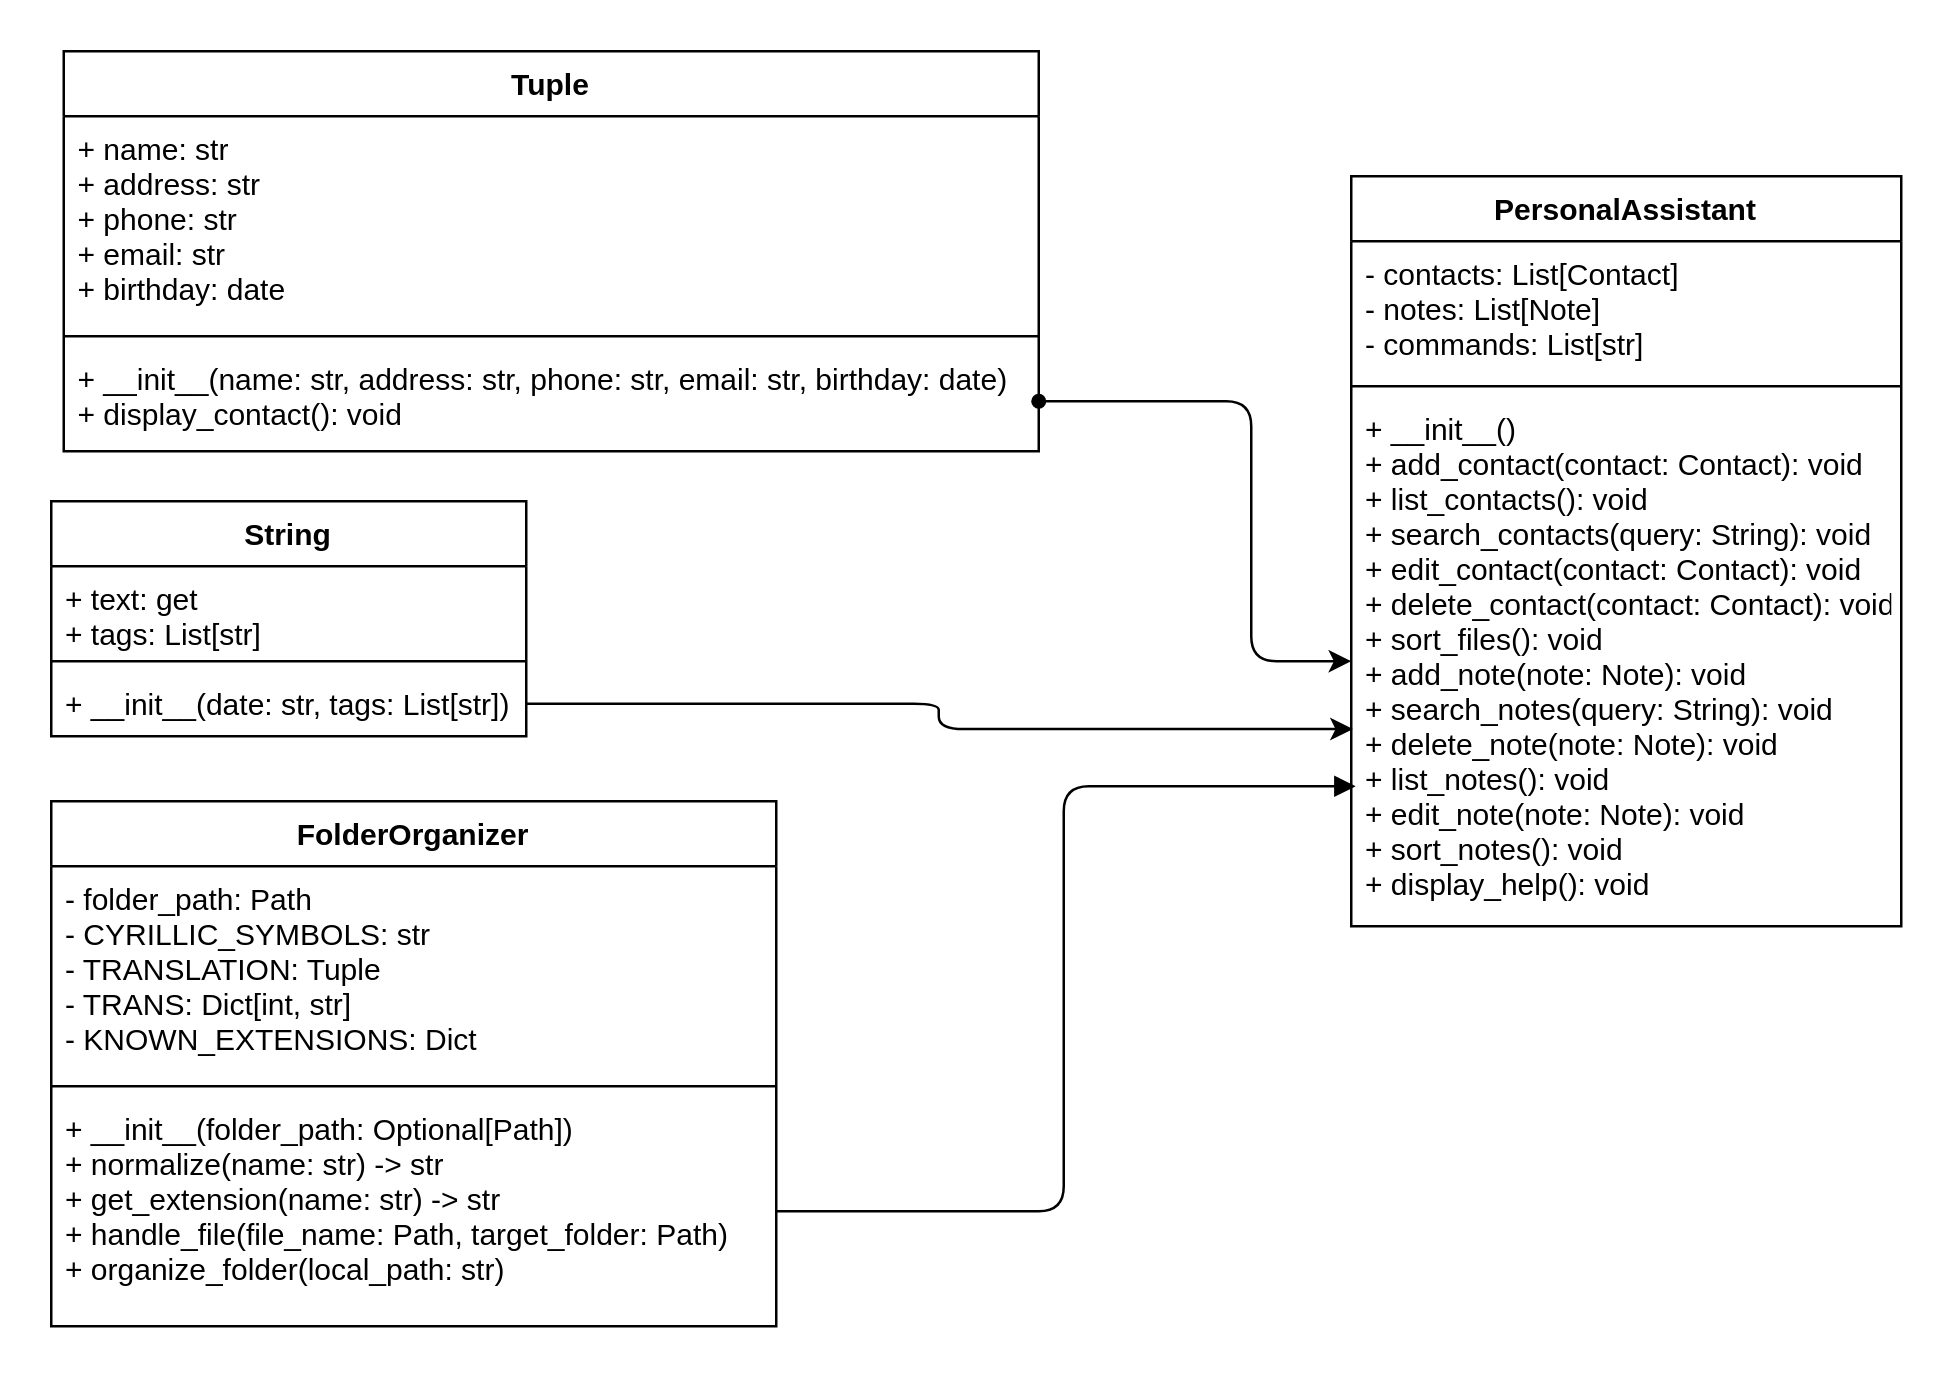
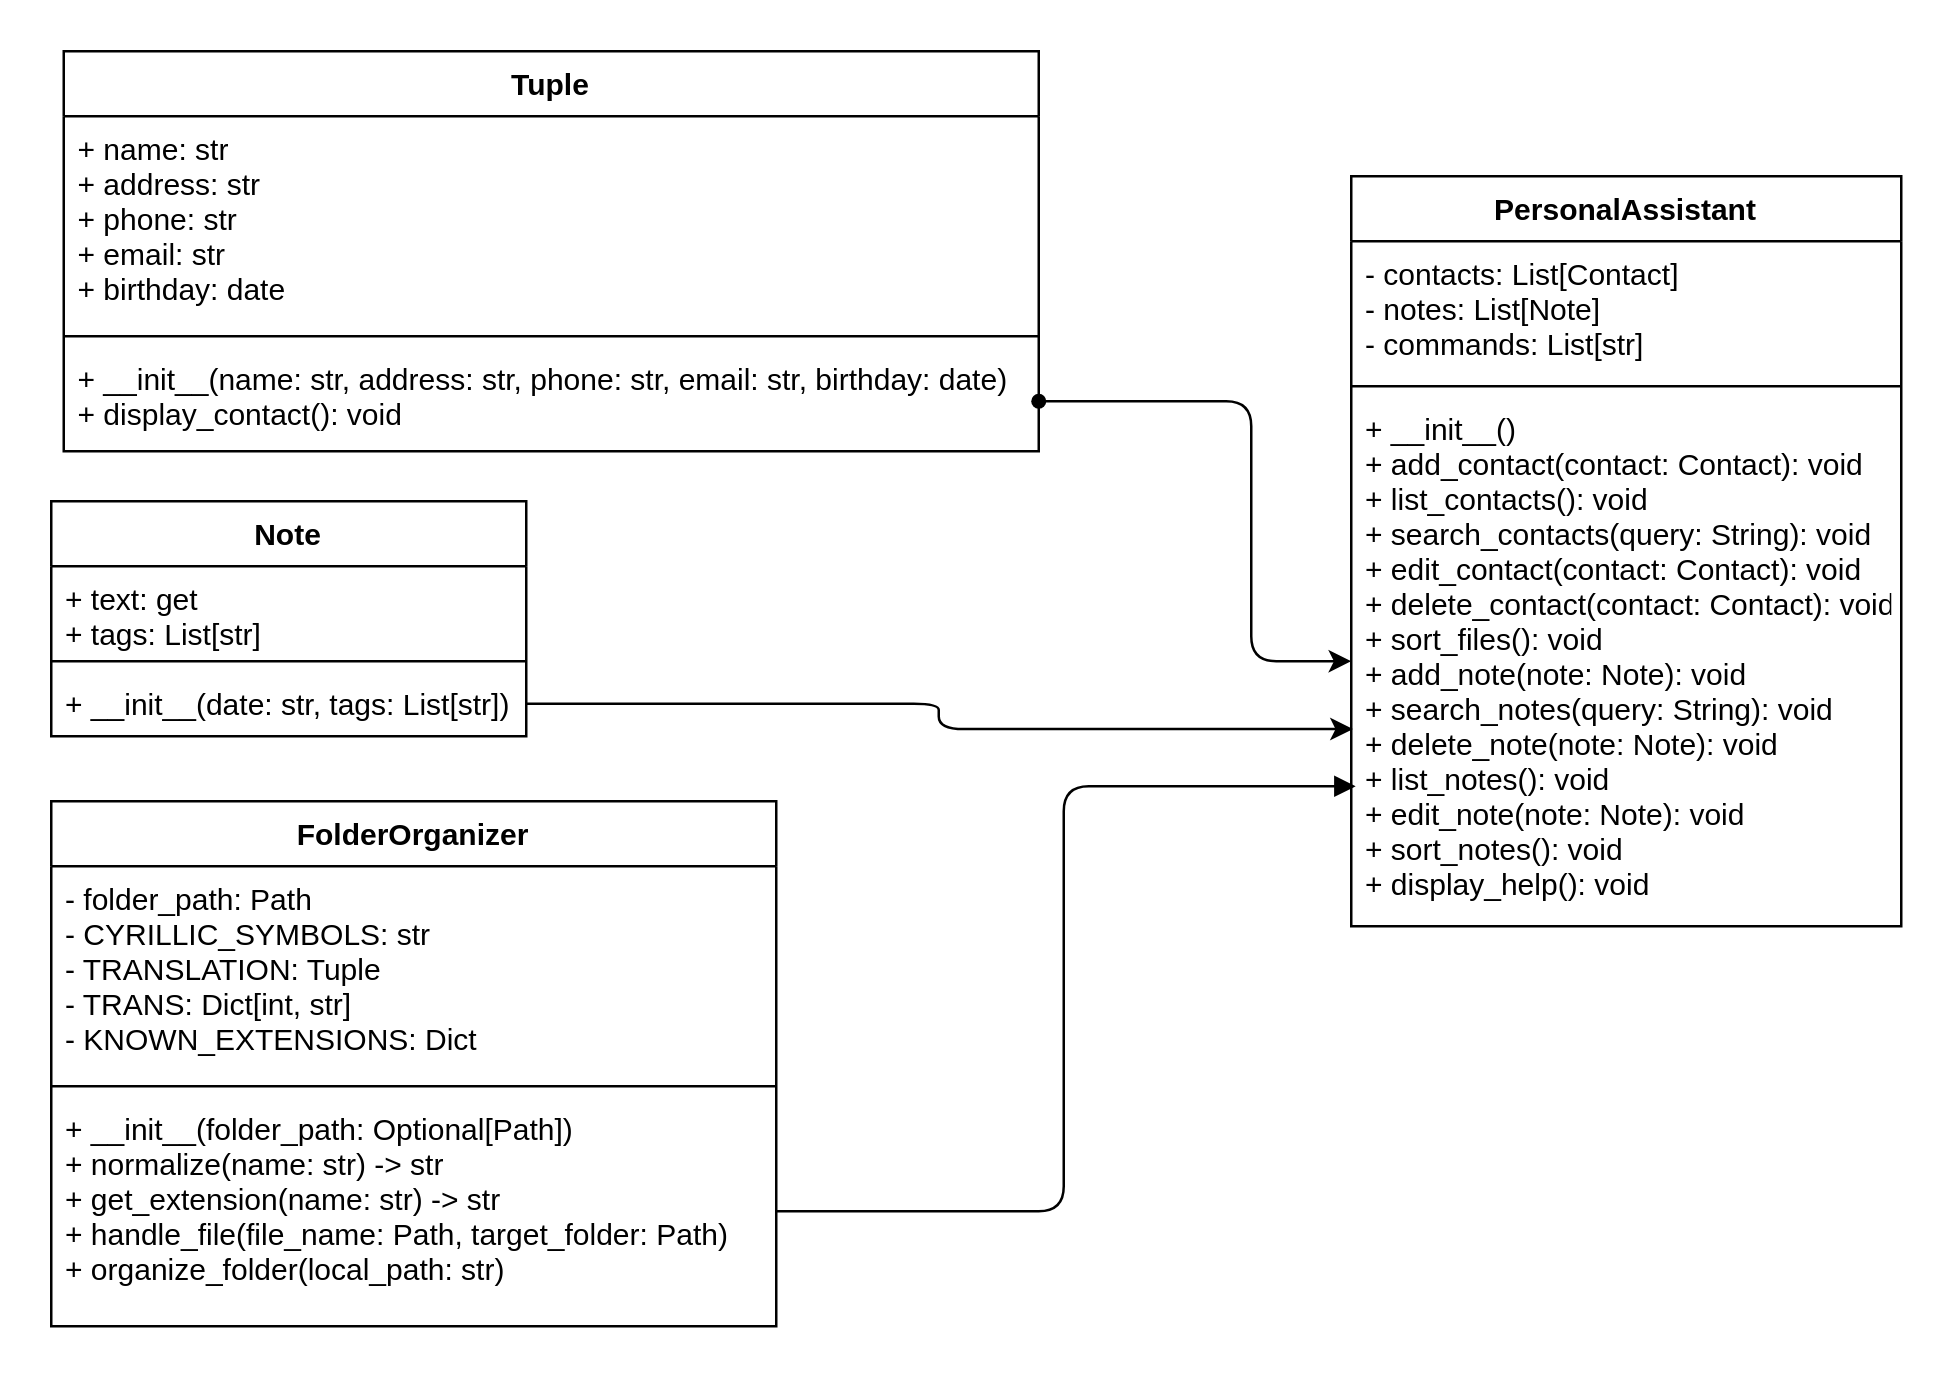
- <mxCell id="10" value="String" style="swimlane;fontStyle=1;align=center;verticalAlign=top;childLayout=stackLayout;horizontal=1;startSize=26;horizontalStack=0;resizeParent=1;resizeParentMax=0;resizeLast=0;collapsible=1;marginBottom=0;" parent="1" vertex="1"><mxGeometry x="20" y="200" width="190" height="94" as="geometry" /></mxCell>
+ <mxCell id="10" value="Note" style="swimlane;fontStyle=1;align=center;verticalAlign=top;childLayout=stackLayout;horizontal=1;startSize=26;horizontalStack=0;resizeParent=1;resizeParentMax=0;resizeLast=0;collapsible=1;marginBottom=0;" parent="1" vertex="1"><mxGeometry x="20" y="200" width="190" height="94" as="geometry" /></mxCell>
